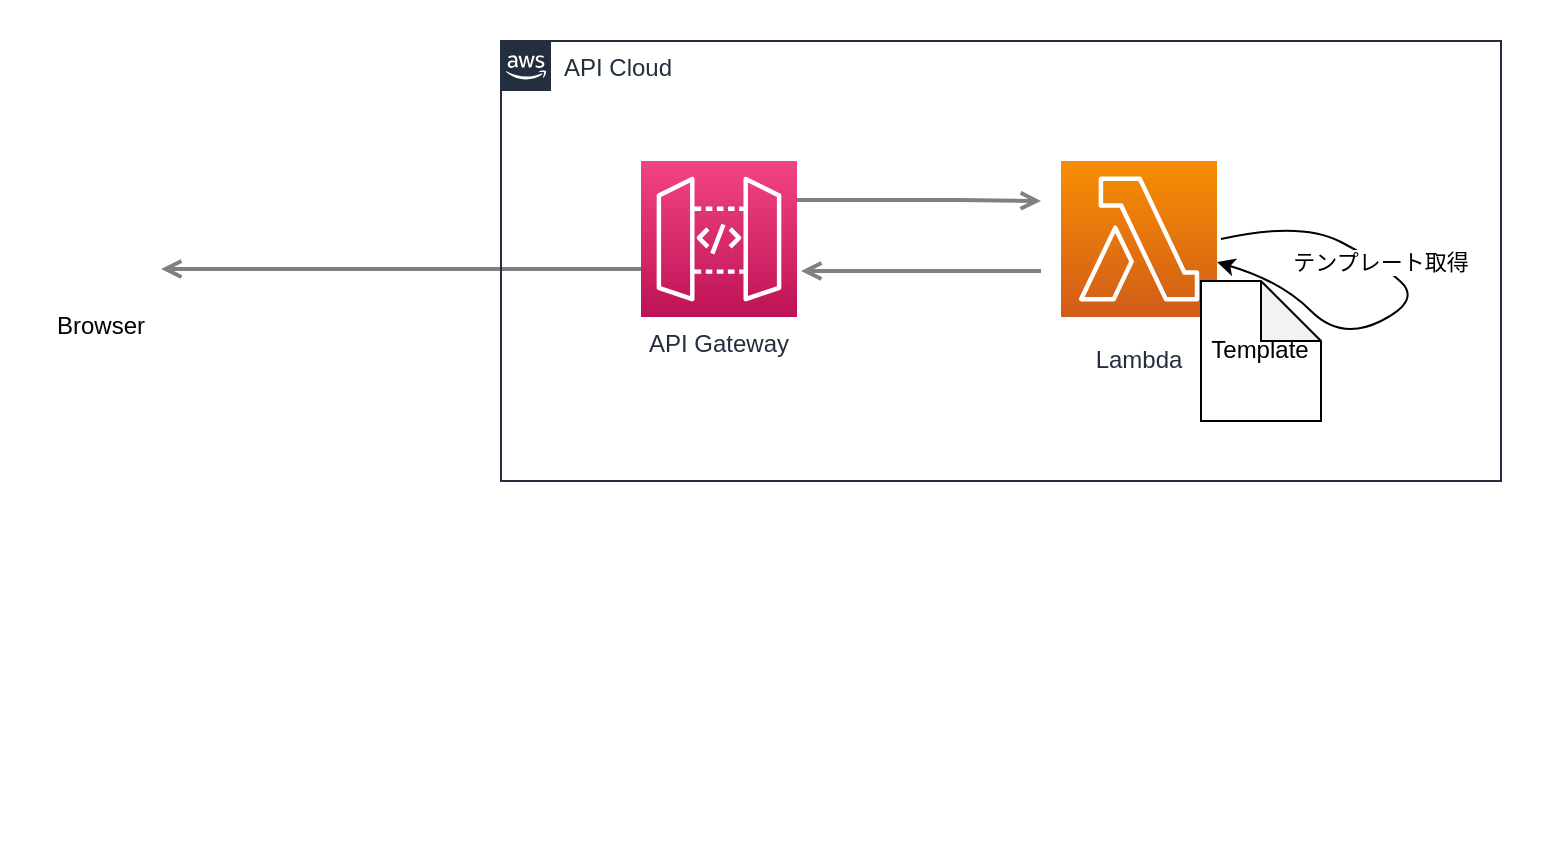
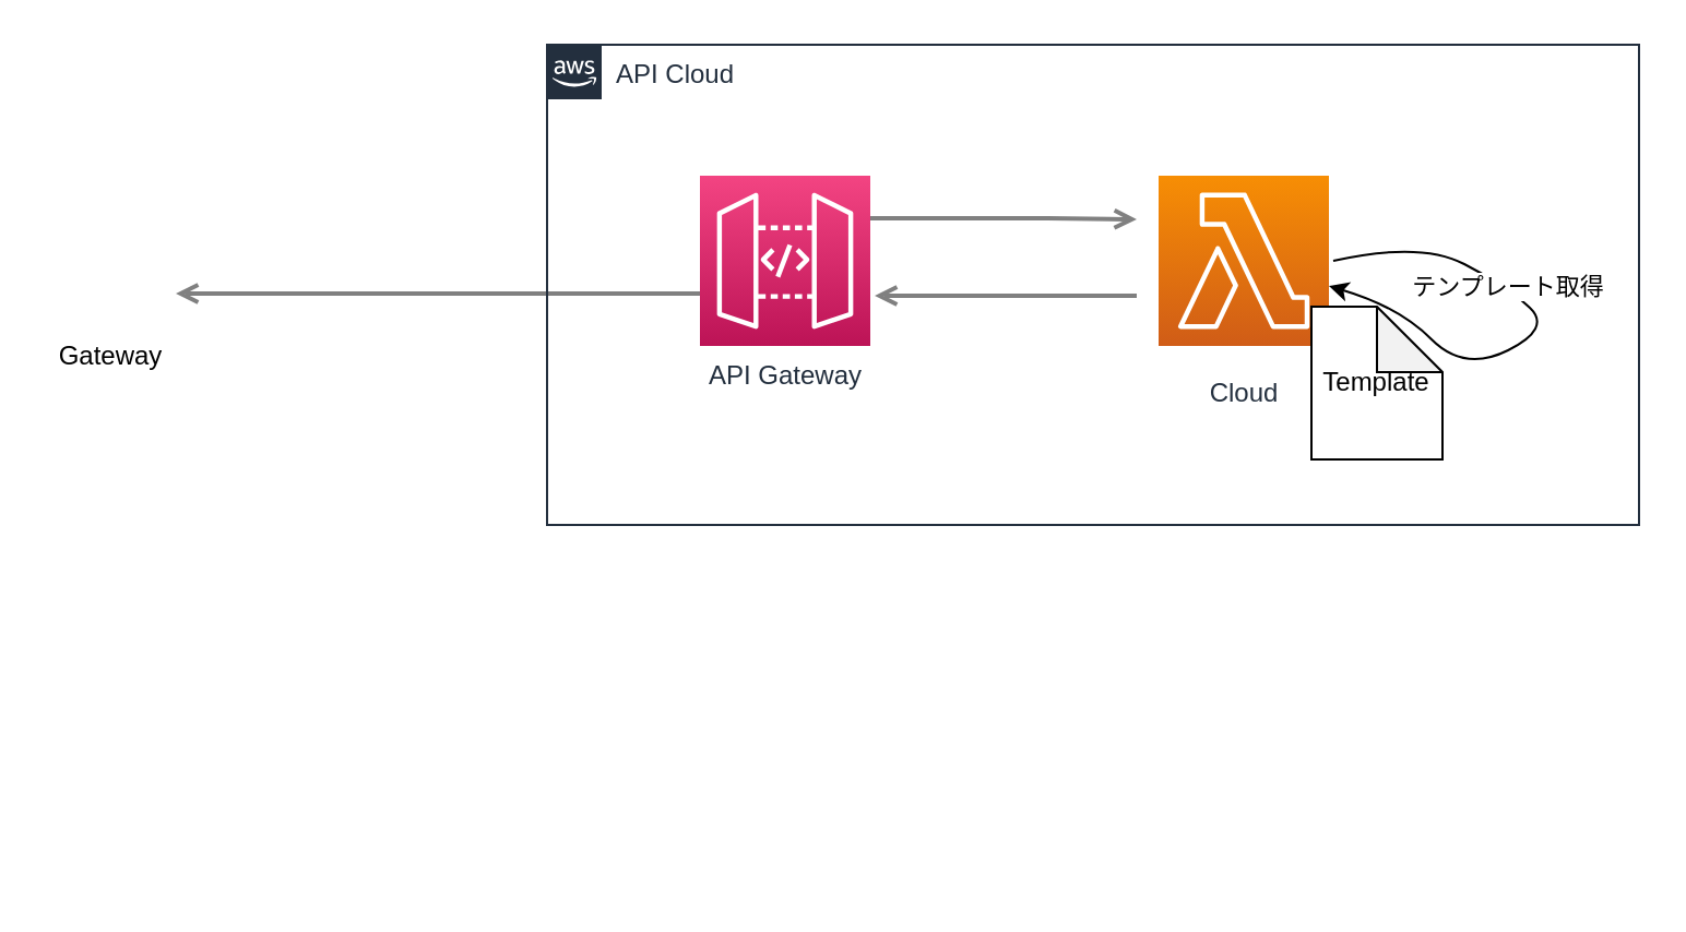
- <mxCell id="7" value="Browser" style="shape=image;html=1;verticalAlign=top;verticalLabelPosition=bottom;labelBackgroundColor=#ffffff;imageAspect=0;aspect=fixed;image=https://cdn3.iconfinder.com/data/icons/linecons-free-vector-icons-pack/32/world-128.png" parent="1" vertex="1"><mxGeometry x="20" y="89" width="60" height="60" as="geometry" /></mxCell>
+ <mxCell id="7" value="Gateway" style="shape=image;html=1;verticalAlign=top;verticalLabelPosition=bottom;labelBackgroundColor=#ffffff;imageAspect=0;aspect=fixed;image=https://cdn3.iconfinder.com/data/icons/linecons-free-vector-icons-pack/32/world-128.png" parent="1" vertex="1"><mxGeometry x="20" y="89" width="60" height="60" as="geometry" /></mxCell>
- <mxCell id="3" value="Lambda" style="outlineConnect=0;fontColor=#232F3E;gradientColor=#F78E04;gradientDirection=north;fillColor=#D05C17;strokeColor=#ffffff;dashed=0;verticalLabelPosition=bottom;verticalAlign=top;align=center;html=1;fontSize=12;fontStyle=0;aspect=fixed;shape=mxgraph.aws4.resourceIcon;resIcon=mxgraph.aws4.lambda;labelBackgroundColor=#ffffff;spacingTop=8;" parent="1" vertex="1"><mxGeometry x="530" y="80" width="78" height="78" as="geometry" /></mxCell>
+ <mxCell id="3" value="Cloud" style="outlineConnect=0;fontColor=#232F3E;gradientColor=#F78E04;gradientDirection=north;fillColor=#D05C17;strokeColor=#ffffff;dashed=0;verticalLabelPosition=bottom;verticalAlign=top;align=center;html=1;fontSize=12;fontStyle=0;aspect=fixed;shape=mxgraph.aws4.resourceIcon;resIcon=mxgraph.aws4.lambda;labelBackgroundColor=#ffffff;spacingTop=8;" parent="1" vertex="1"><mxGeometry x="530" y="80" width="78" height="78" as="geometry" /></mxCell>
